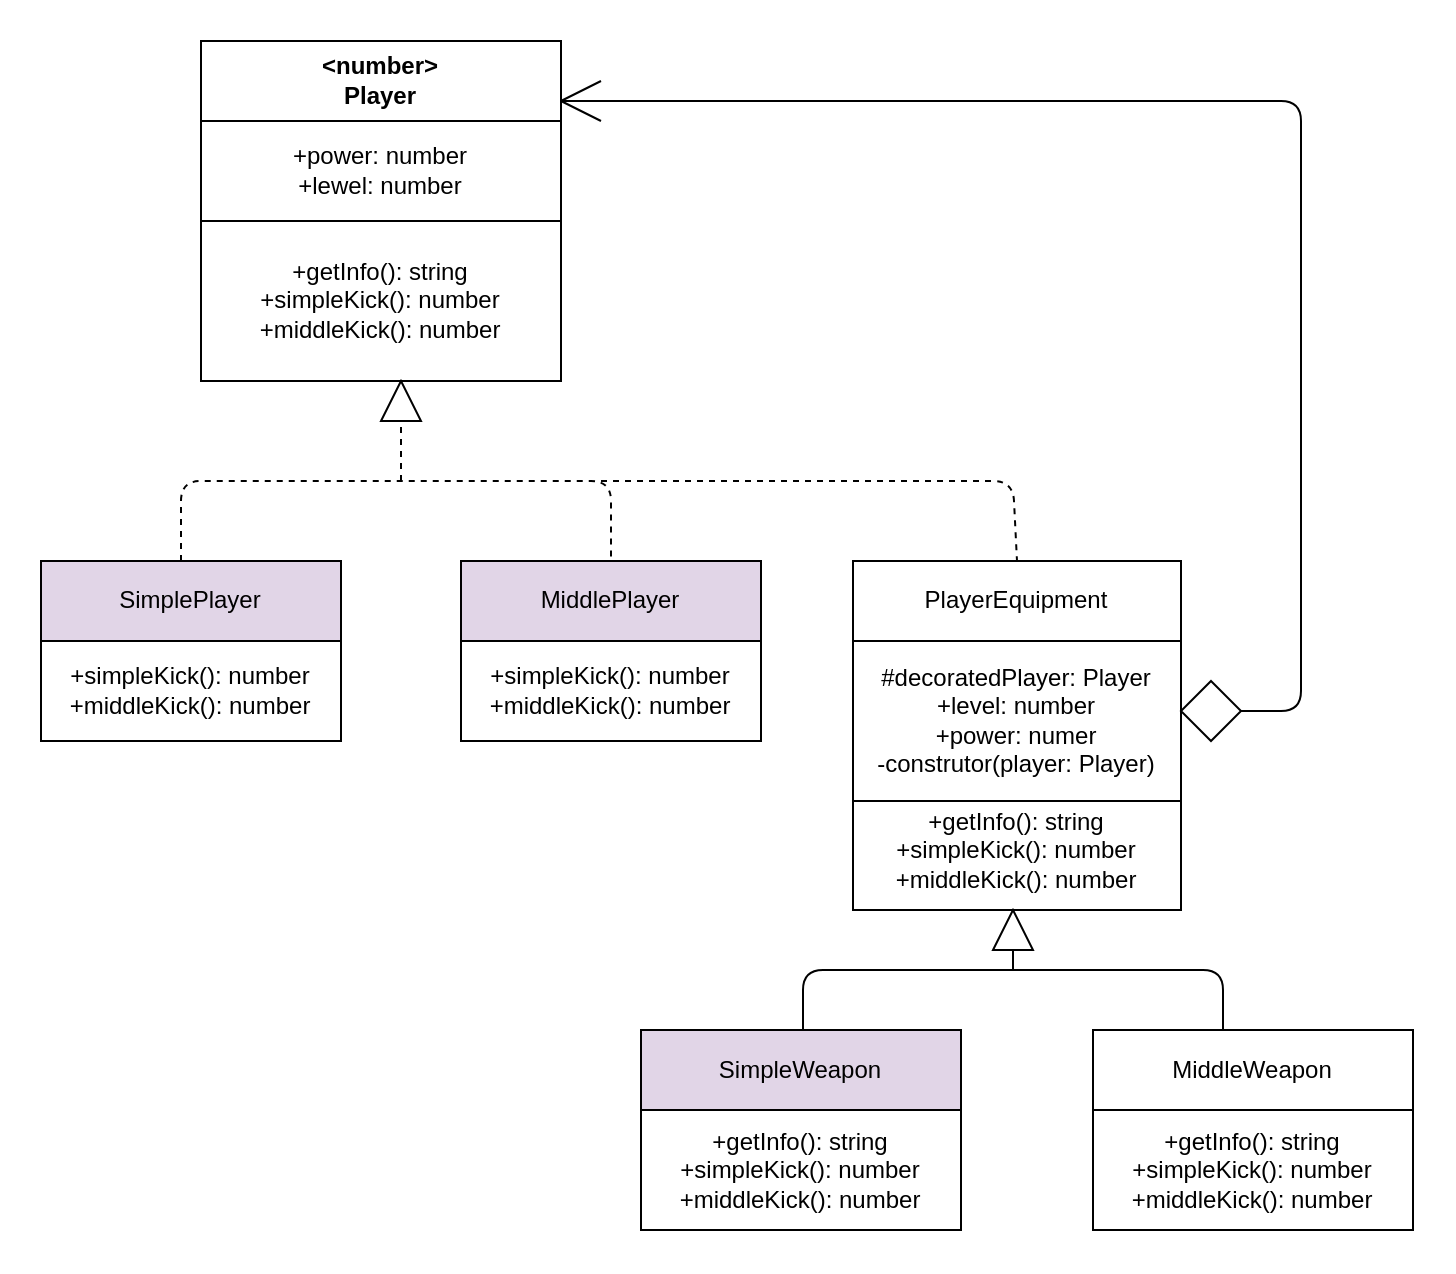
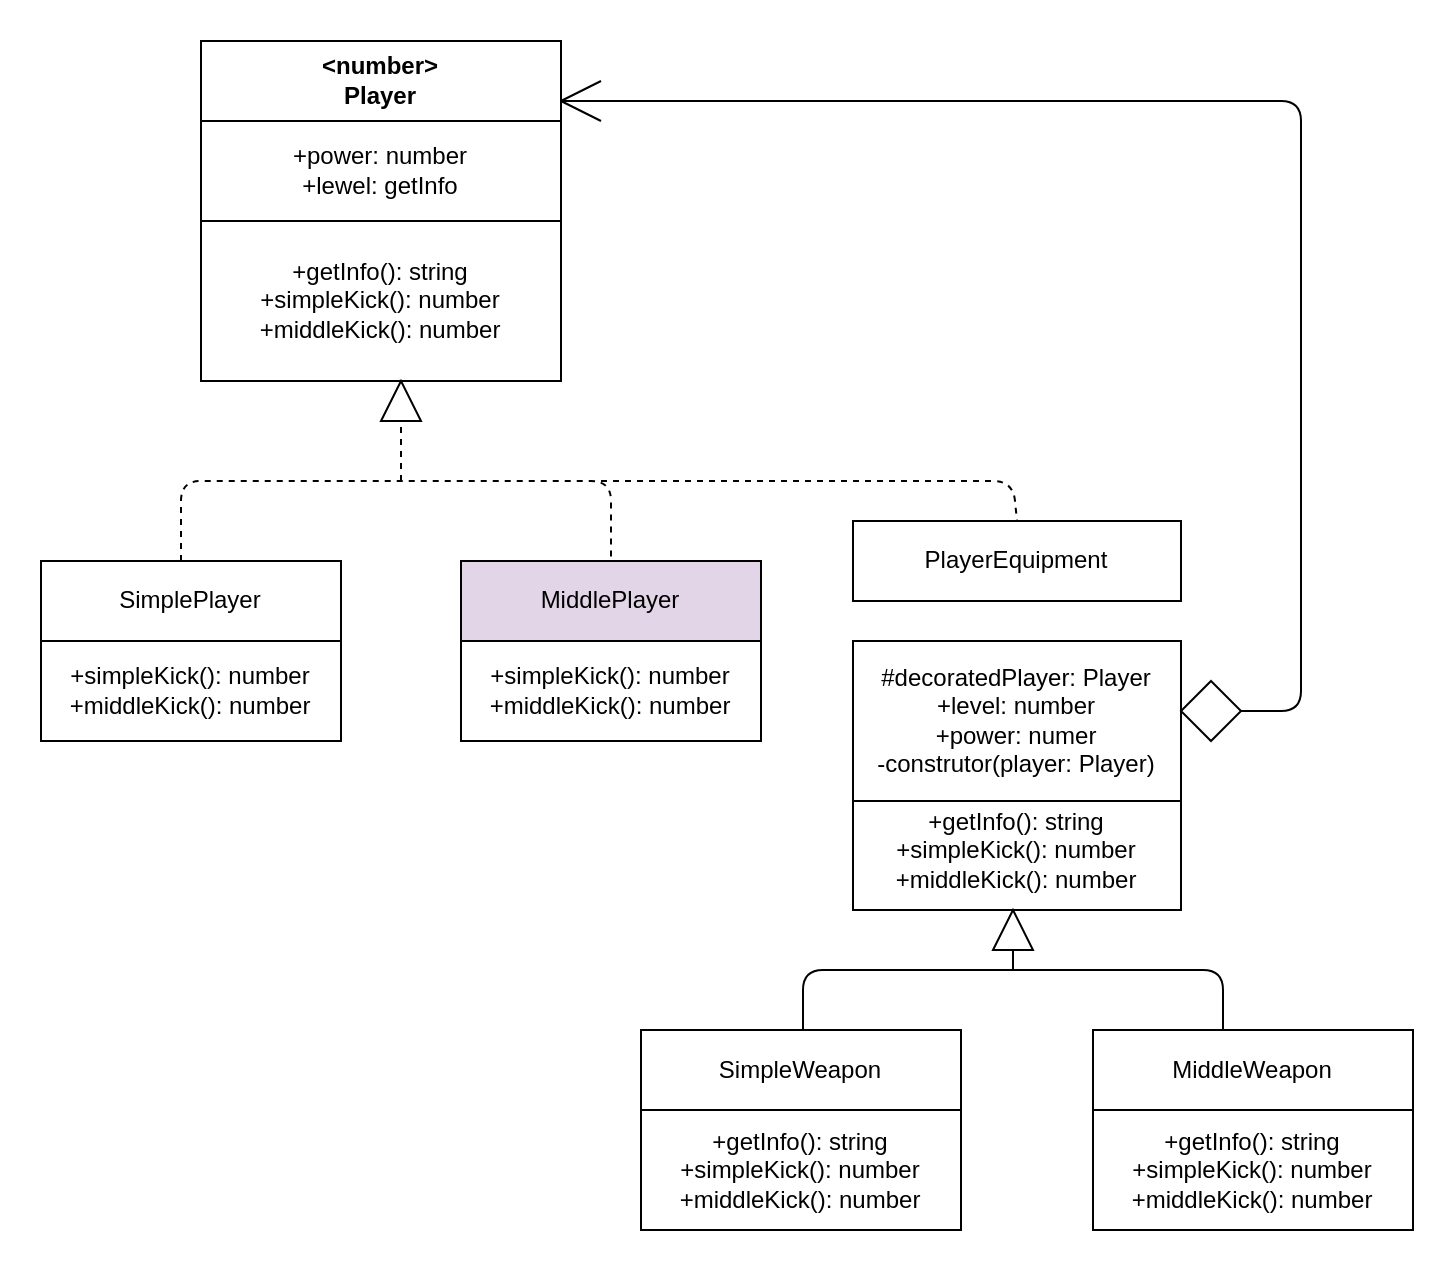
- <mxCell id="4" value="+power: number&lt;br&gt;+lewel: number" style="rounded=0;whiteSpace=wrap;html=1;" parent="1" vertex="1"><mxGeometry x="100" y="60" width="180" height="50" as="geometry" /></mxCell>
+ <mxCell id="4" value="+power: number&lt;br&gt;+lewel: getInfo" style="rounded=0;whiteSpace=wrap;html=1;" parent="1" vertex="1"><mxGeometry x="100" y="60" width="180" height="50" as="geometry" /></mxCell>
- <mxCell id="5" value="SimplePlayer" style="rounded=0;whiteSpace=wrap;html=1;fillColor=#e1d5e7;" parent="1" vertex="1"><mxGeometry x="20" y="280" width="150" height="40" as="geometry" /></mxCell>
+ <mxCell id="5" value="SimplePlayer" style="rounded=0;whiteSpace=wrap;html=1;" parent="1" vertex="1"><mxGeometry x="20" y="280" width="150" height="40" as="geometry" /></mxCell>
- <mxCell id="9" value="PlayerEquipment" style="rounded=0;whiteSpace=wrap;html=1;" parent="1" vertex="1"><mxGeometry x="426" y="280" width="164" height="40" as="geometry" /></mxCell>
+ <mxCell id="9" value="PlayerEquipment" style="rounded=0;whiteSpace=wrap;html=1;" parent="1" vertex="1"><mxGeometry x="426" y="260" width="164" height="40" as="geometry" /></mxCell>
- <mxCell id="12" value="SimpleWeapon" style="rounded=0;whiteSpace=wrap;html=1;fillColor=#e1d5e7;" parent="1" vertex="1"><mxGeometry x="320" y="514.5" width="160" height="40" as="geometry" /></mxCell>
+ <mxCell id="12" value="SimpleWeapon" style="rounded=0;whiteSpace=wrap;html=1;" parent="1" vertex="1"><mxGeometry x="320" y="514.5" width="160" height="40" as="geometry" /></mxCell>
